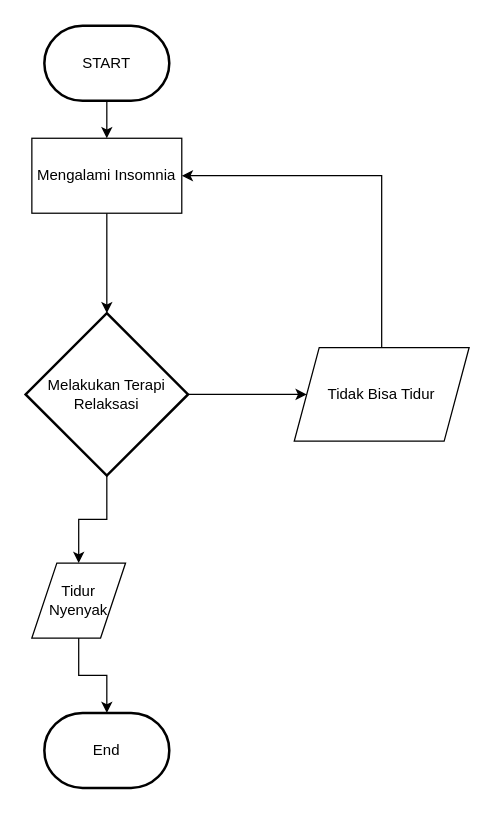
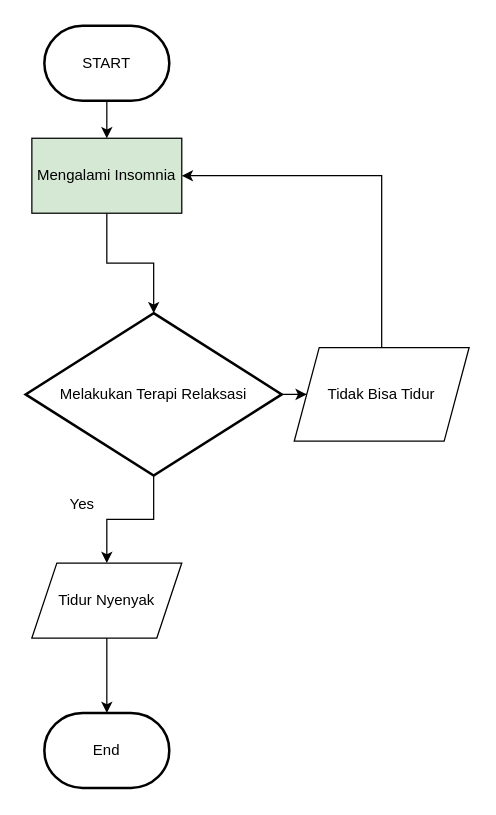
- <mxCell id="5" value="Mengalami Insomnia" style="rounded=0;whiteSpace=wrap;html=1;" vertex="1" parent="1"><mxGeometry x="25" y="110" width="120" height="60" as="geometry" /></mxCell>
+ <mxCell id="5" value="Mengalami Insomnia" style="rounded=0;whiteSpace=wrap;html=1;fillColor=#d5e8d4;" vertex="1" parent="1"><mxGeometry x="25" y="110" width="120" height="60" as="geometry" /></mxCell>
- <mxCell id="8" value="Melakukan Terapi Relaksasi" style="strokeWidth=2;html=1;shape=mxgraph.flowchart.decision;whiteSpace=wrap;" vertex="1" parent="1"><mxGeometry x="20" y="250" width="130" height="130" as="geometry" /></mxCell>
+ <mxCell id="8" value="Melakukan Terapi Relaksasi" style="strokeWidth=2;html=1;shape=mxgraph.flowchart.decision;whiteSpace=wrap;" vertex="1" parent="1"><mxGeometry x="20" y="250" width="205" height="130" as="geometry" /></mxCell>
+ <mxCell id="11" value="Yes" style="text;html=1;align=center;verticalAlign=middle;resizable=0;points=[];autosize=1;strokeColor=none;fillColor=none;" vertex="1" parent="1"><mxGeometry x="45" y="388" width="40" height="30" as="geometry" /></mxCell>
- <mxCell id="10" value="Tidur Nyenyak" style="shape=parallelogram;perimeter=parallelogramPerimeter;whiteSpace=wrap;html=1;fixedSize=1;" vertex="1" parent="1"><mxGeometry x="25" y="450" width="75" height="60" as="geometry" /></mxCell>
+ <mxCell id="10" value="Tidur Nyenyak" style="shape=parallelogram;perimeter=parallelogramPerimeter;whiteSpace=wrap;html=1;fixedSize=1;" vertex="1" parent="1"><mxGeometry x="25" y="450" width="120" height="60" as="geometry" /></mxCell>
